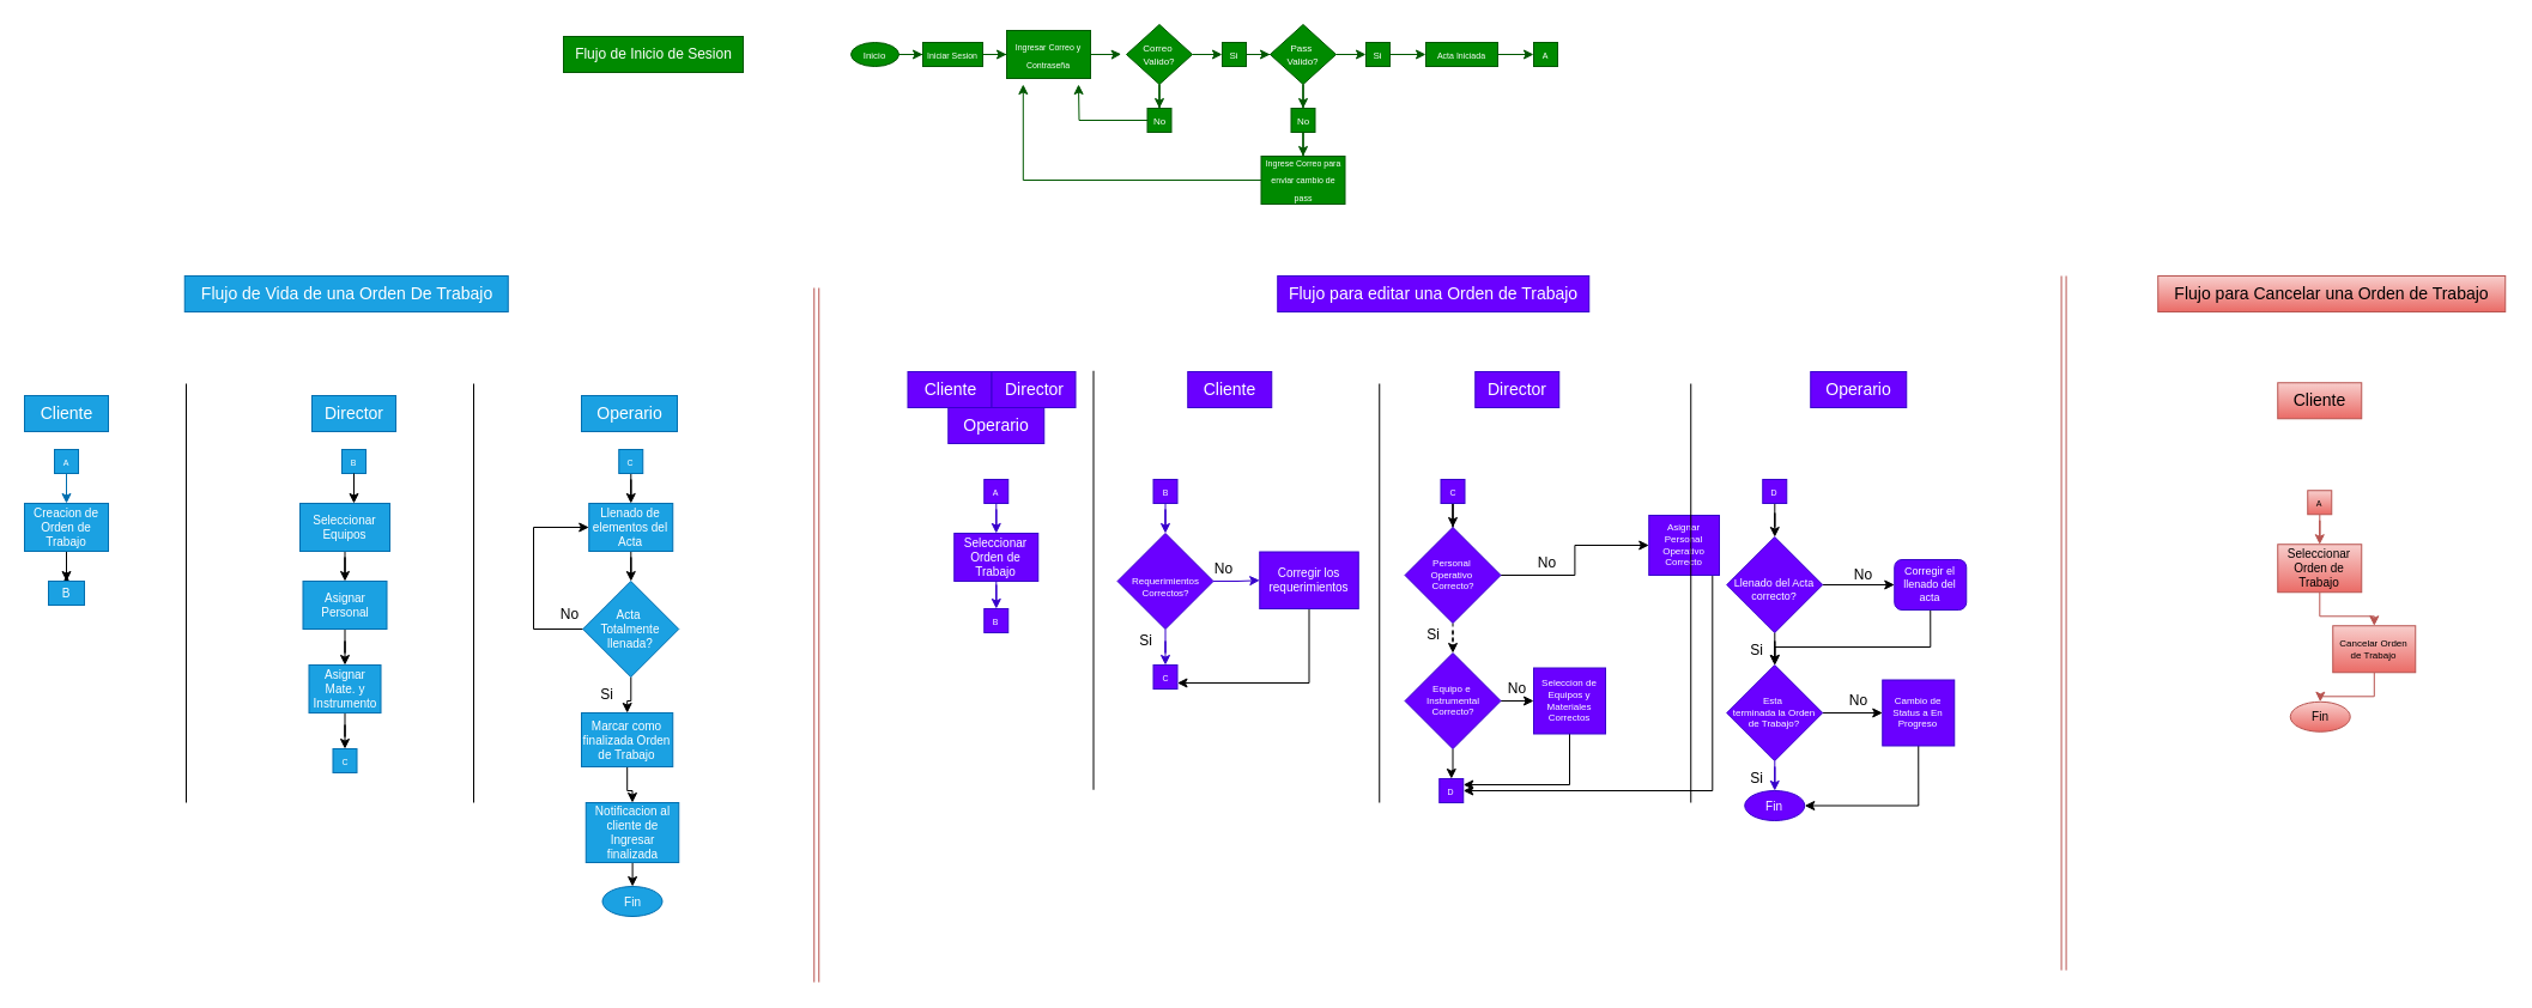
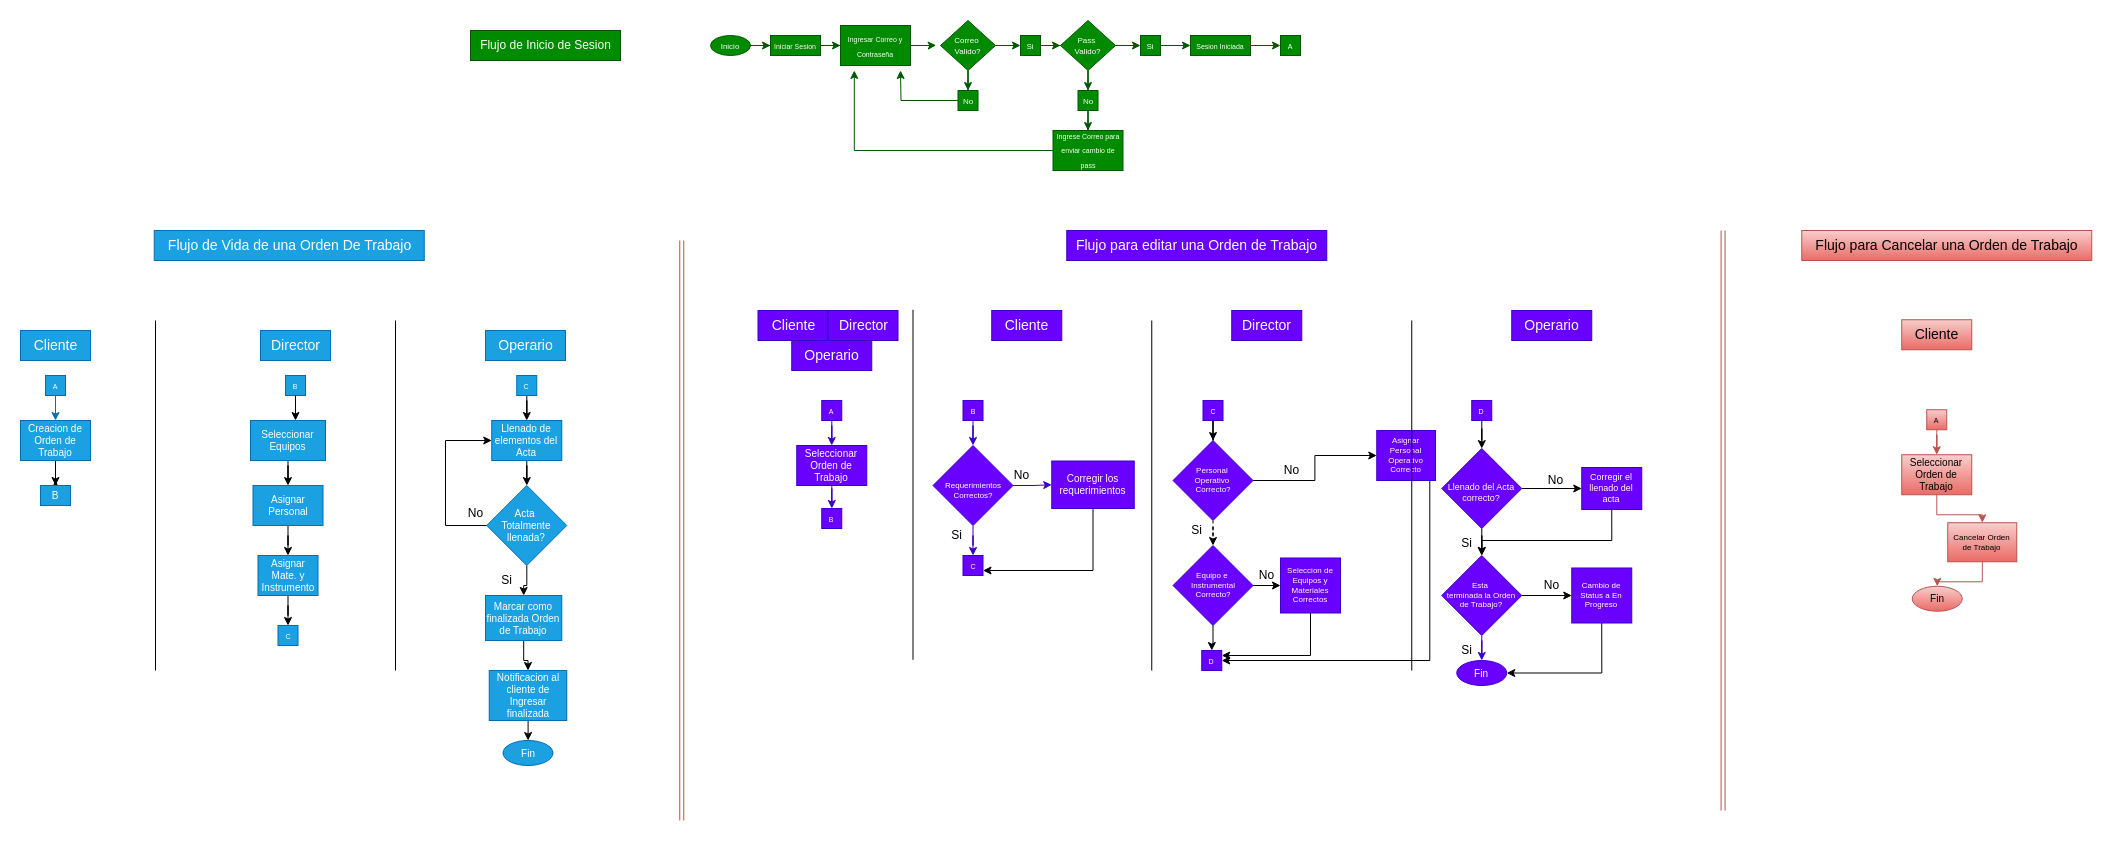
- <mxCell id="26" value="&lt;span style=&quot;font-size: 7px;&quot;&gt;Acta Iniciada&lt;/span&gt;" style="rounded=0;whiteSpace=wrap;html=1;fillColor=#008a00;fontColor=#ffffff;strokeColor=#005700;" parent="1" vertex="1"><mxGeometry x="1190" y="35" width="60" height="20" as="geometry" /></mxCell>
+ <mxCell id="26" value="&lt;span style=&quot;font-size: 7px;&quot;&gt;Sesion Iniciada&lt;/span&gt;" style="rounded=0;whiteSpace=wrap;html=1;fillColor=#008a00;fontColor=#ffffff;strokeColor=#005700;" parent="1" vertex="1"><mxGeometry x="1190" y="35" width="60" height="20" as="geometry" /></mxCell>
- <mxCell id="110" value="Corregir el llenado del acta" style="whiteSpace=wrap;html=1;fontSize=9;fillColor=#6a00ff;strokeColor=#3700CC;fontColor=#ffffff;spacingTop=0;rounded=1;" vertex="1" parent="1"><mxGeometry x="1581.25" y="467" width="60" height="42" as="geometry" /></mxCell>
+ <mxCell id="110" value="Corregir el llenado del acta" style="whiteSpace=wrap;html=1;fontSize=9;fillColor=#6a00ff;strokeColor=#3700CC;fontColor=#ffffff;rounded=0;spacingTop=0;" vertex="1" parent="1"><mxGeometry x="1581.25" y="467" width="60" height="42" as="geometry" /></mxCell>
